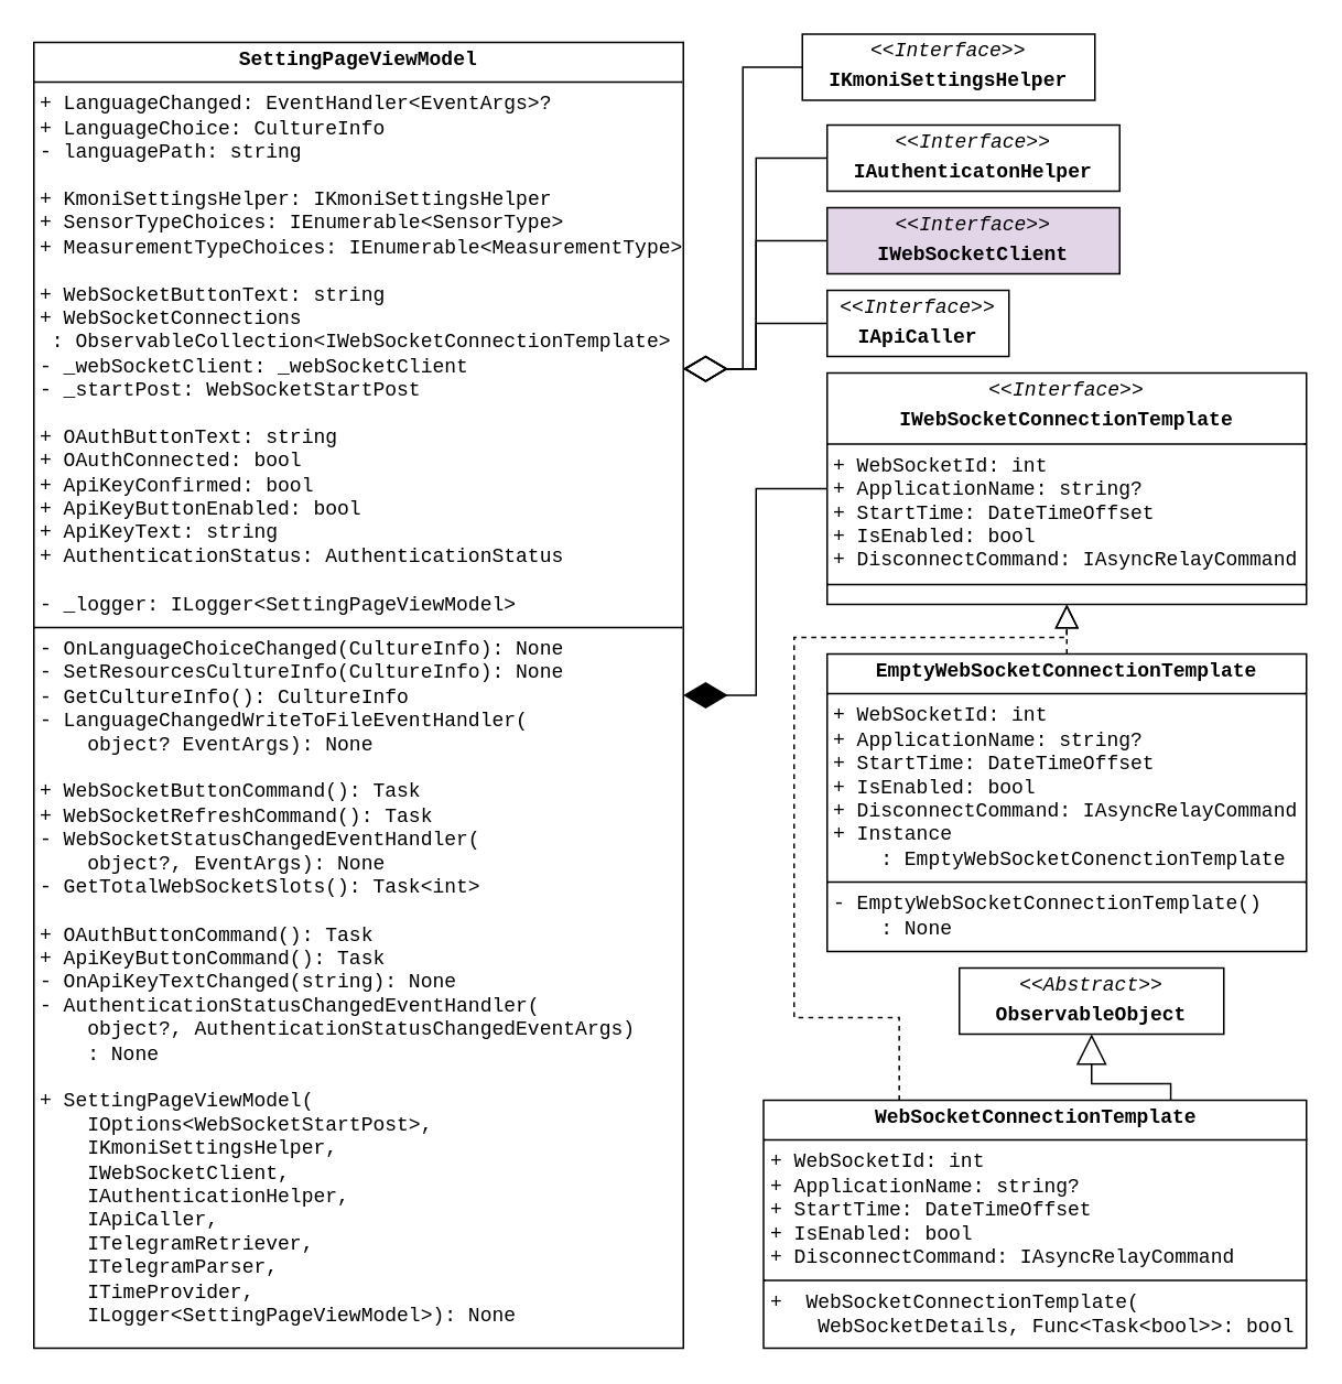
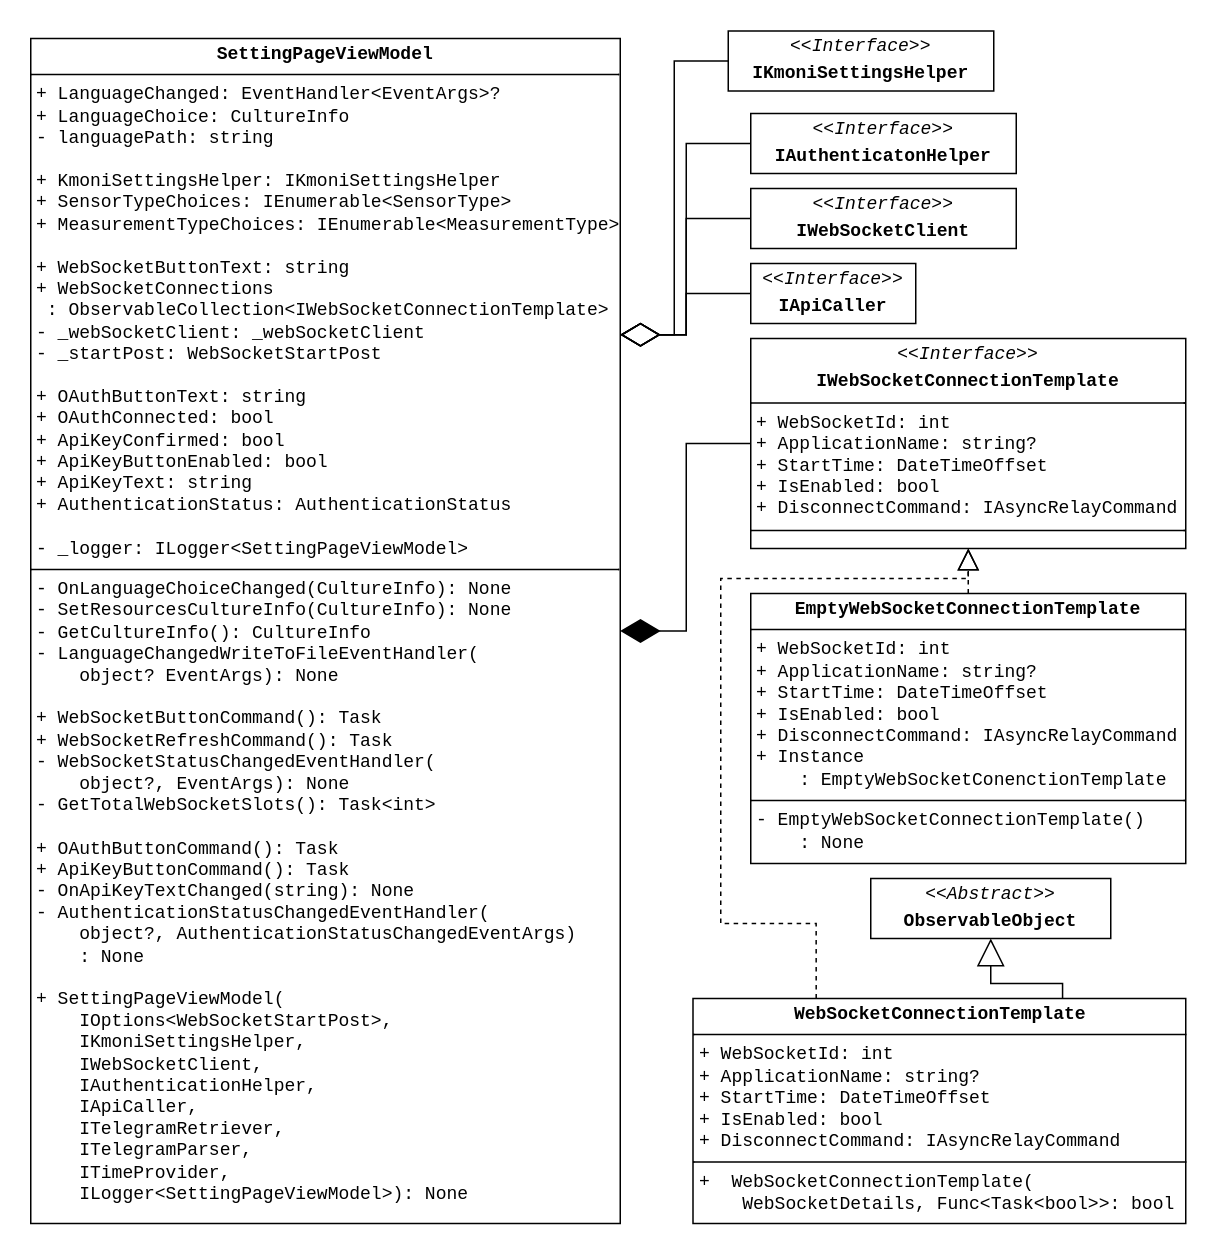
- <mxCell id="15" value="&lt;p style=&quot;margin:0px;margin-top:4px;text-align:center;&quot;&gt;&lt;i&gt;&amp;lt;&amp;lt;Interface&amp;gt;&amp;gt;&lt;/i&gt;&lt;b&gt;&lt;/b&gt;&lt;/p&gt;&lt;p style=&quot;margin:0px;margin-top:4px;text-align:center;&quot;&gt;&lt;b&gt;IWebSocketClient&lt;/b&gt;&lt;/p&gt;&lt;p style=&quot;margin:0px;margin-left:4px;&quot;&gt;&lt;br&gt;&lt;/p&gt;" style="verticalAlign=top;align=left;overflow=fill;html=1;whiteSpace=wrap;fontFamily=Courier New;fillColor=#e1d5e7;" vertex="1" parent="1"><mxGeometry x="500" y="125" width="177" height="40" as="geometry" /></mxCell>
+ <mxCell id="15" value="&lt;p style=&quot;margin:0px;margin-top:4px;text-align:center;&quot;&gt;&lt;i&gt;&amp;lt;&amp;lt;Interface&amp;gt;&amp;gt;&lt;/i&gt;&lt;b&gt;&lt;/b&gt;&lt;/p&gt;&lt;p style=&quot;margin:0px;margin-top:4px;text-align:center;&quot;&gt;&lt;b&gt;IWebSocketClient&lt;/b&gt;&lt;/p&gt;&lt;p style=&quot;margin:0px;margin-left:4px;&quot;&gt;&lt;br&gt;&lt;/p&gt;" style="verticalAlign=top;align=left;overflow=fill;html=1;whiteSpace=wrap;fontFamily=Courier New;" vertex="1" parent="1"><mxGeometry x="500" y="125" width="177" height="40" as="geometry" /></mxCell>
